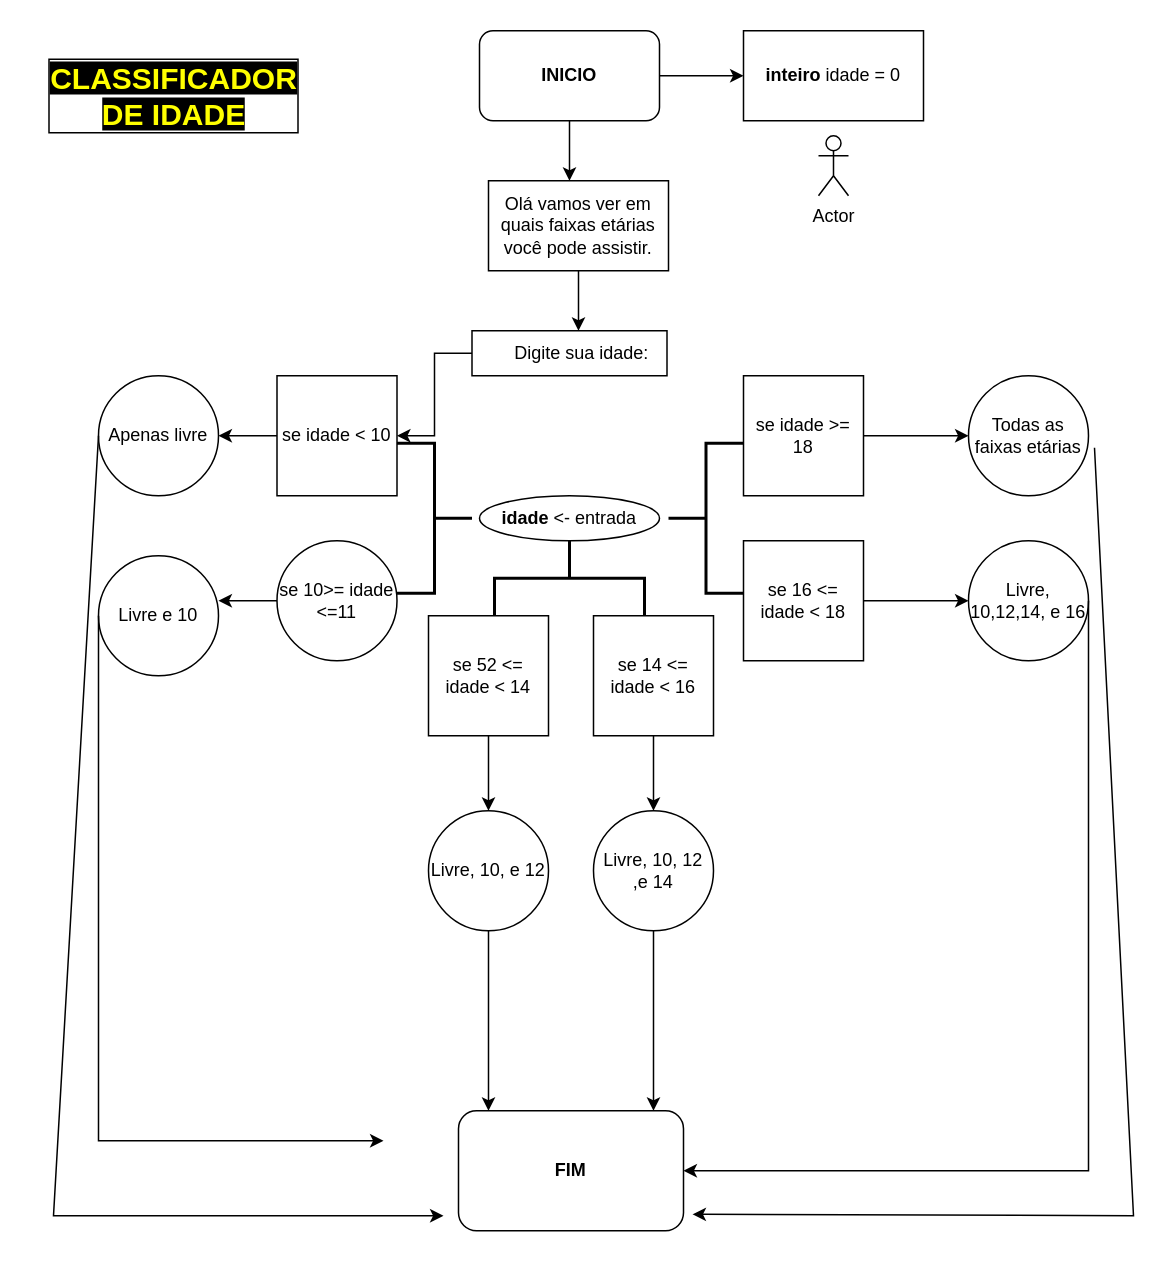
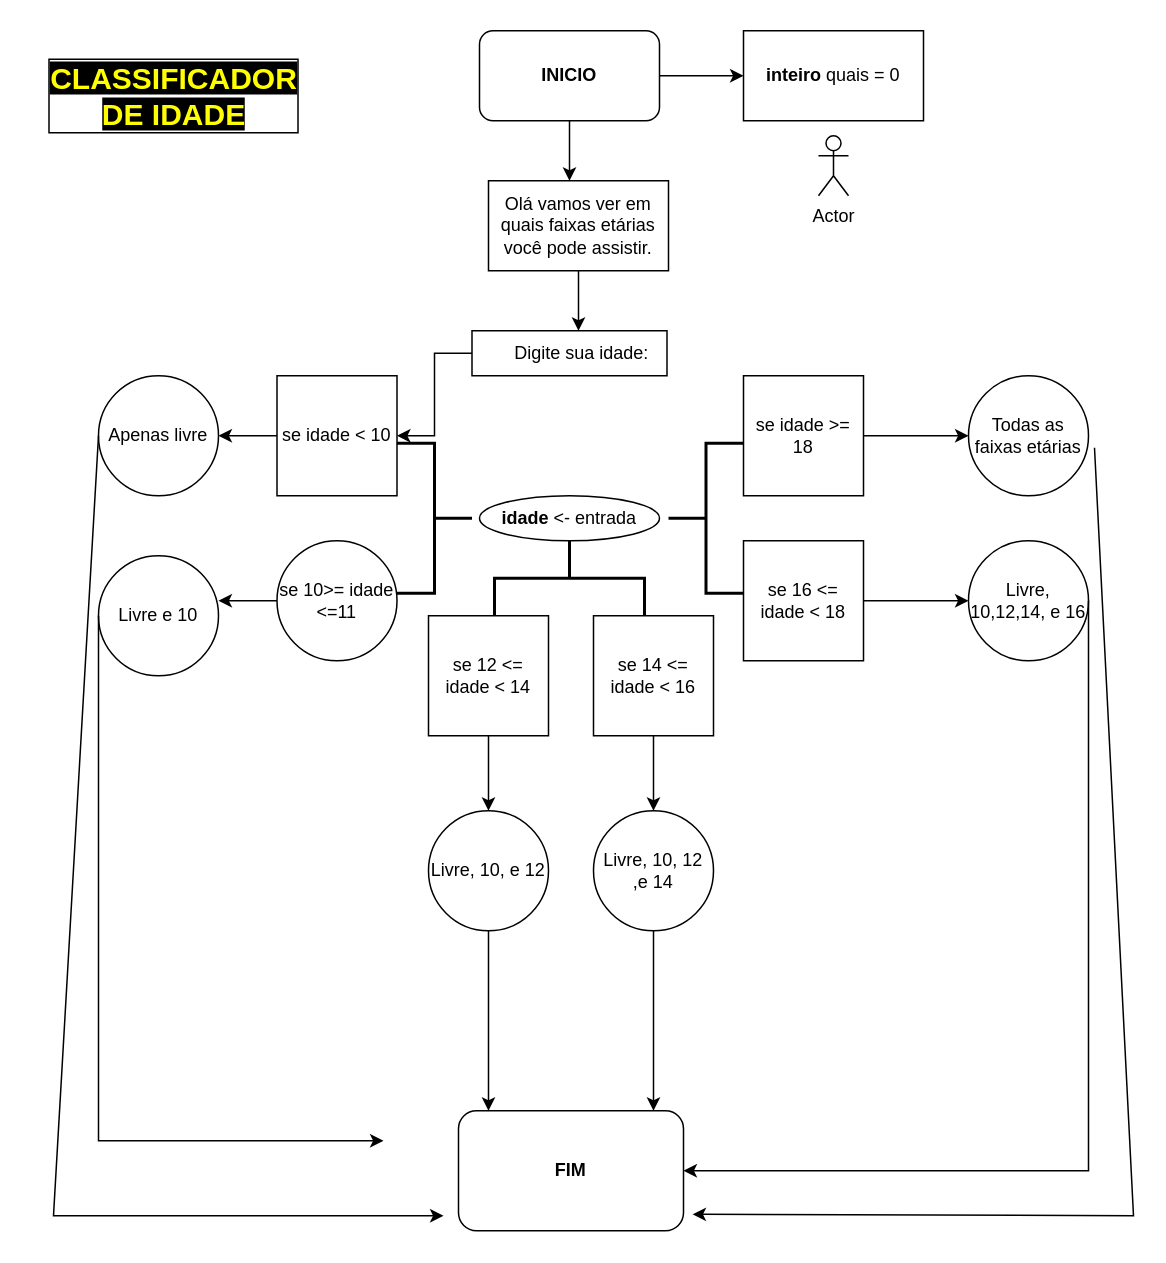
- <mxCell id="5" value="&lt;b&gt;inteiro &lt;/b&gt;idade = 0" style="rounded=0;whiteSpace=wrap;html=1;" vertex="1" parent="1"><mxGeometry x="495" width="120" height="60" as="geometry" y="20" /></mxCell>
+ <mxCell id="5" value="&lt;b&gt;inteiro &lt;/b&gt;quais = 0" style="rounded=0;whiteSpace=wrap;html=1;" vertex="1" parent="1"><mxGeometry x="495" width="120" height="60" as="geometry" y="20" /></mxCell>
- <mxCell id="21" value="se 52 &amp;lt;= idade &amp;lt; 14" style="whiteSpace=wrap;html=1;aspect=fixed;" vertex="1" parent="1"><mxGeometry x="285" y="410" width="80" height="80" as="geometry" /></mxCell>
+ <mxCell id="21" value="se 12 &amp;lt;= idade &amp;lt; 14" style="whiteSpace=wrap;html=1;aspect=fixed;" vertex="1" parent="1"><mxGeometry x="285" y="410" width="80" height="80" as="geometry" /></mxCell>
